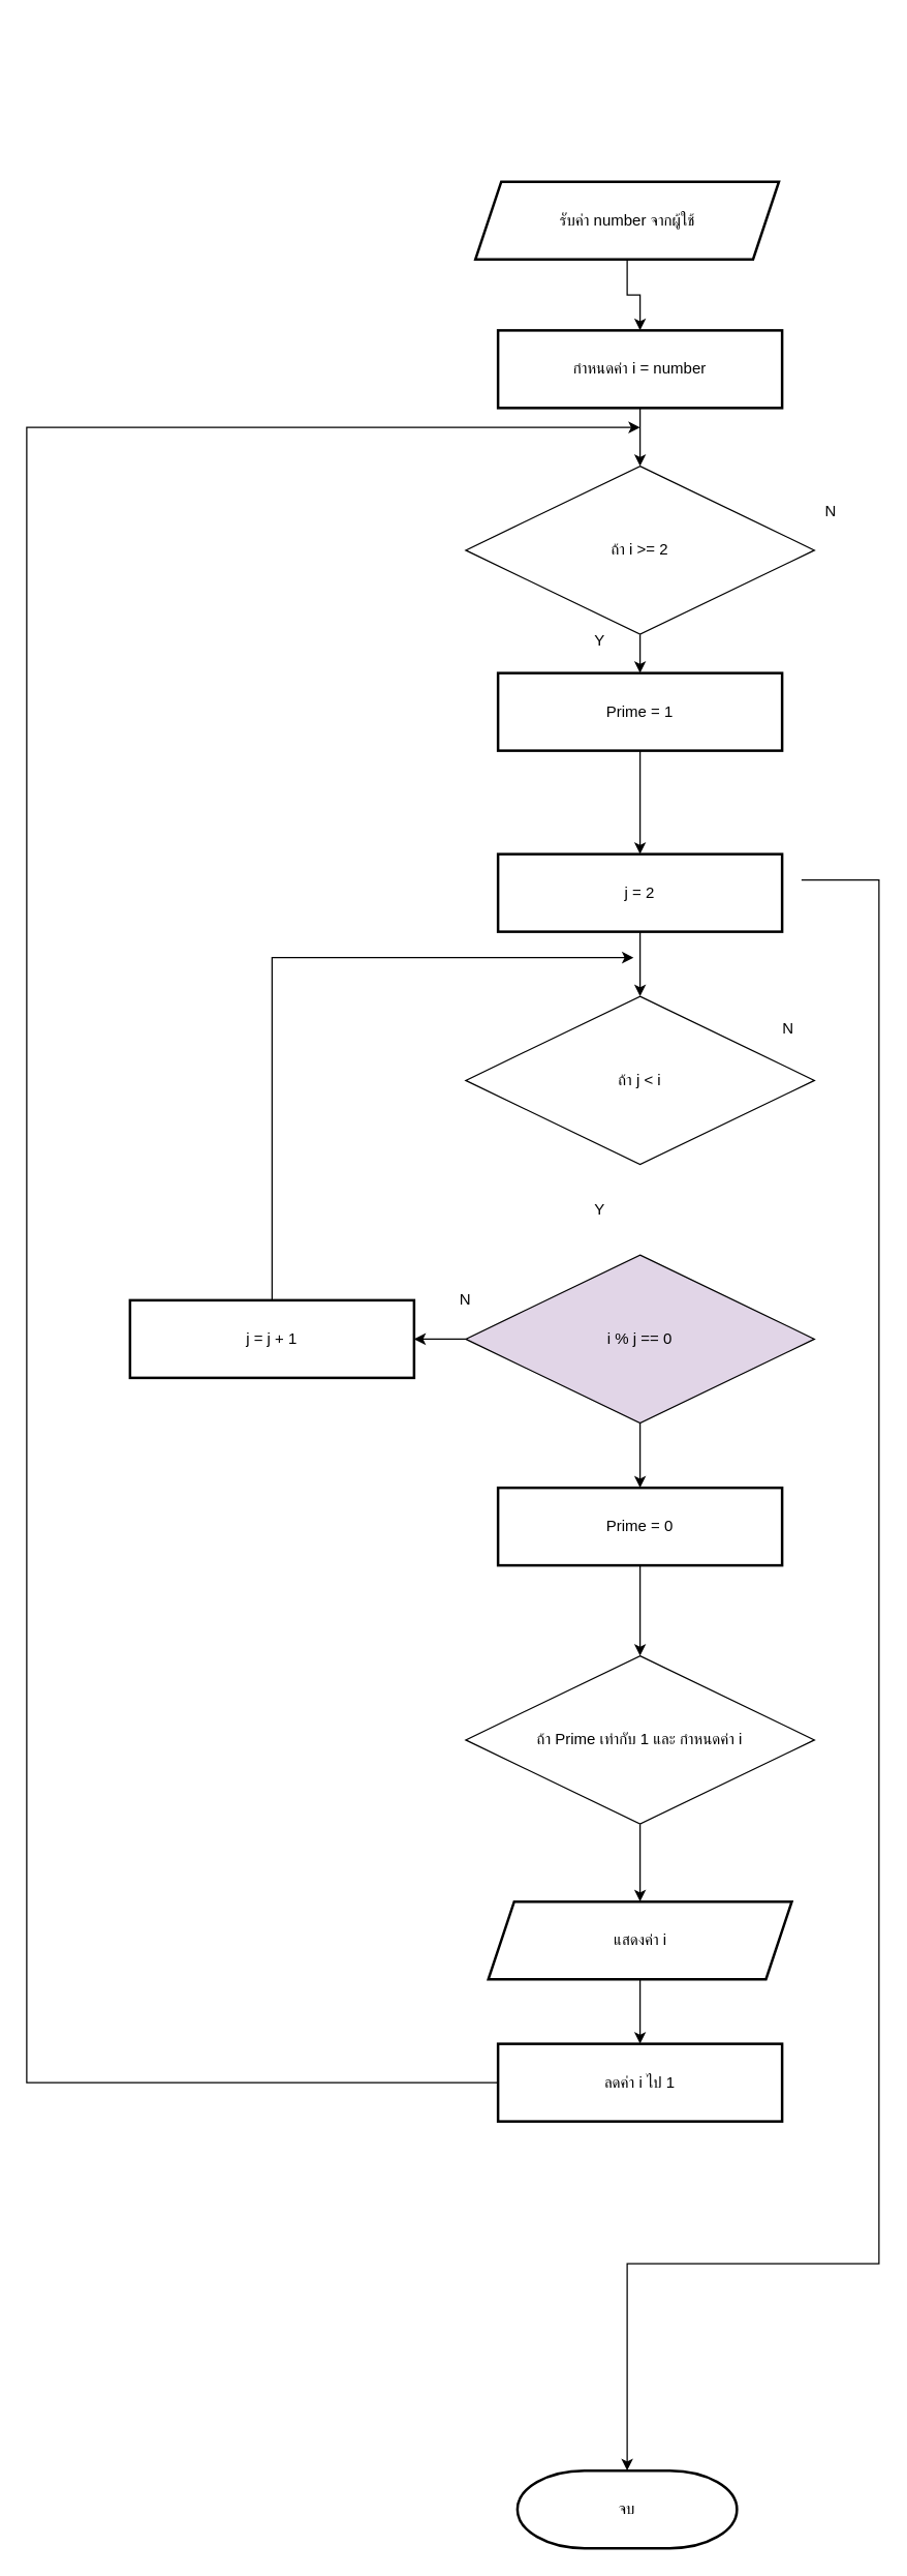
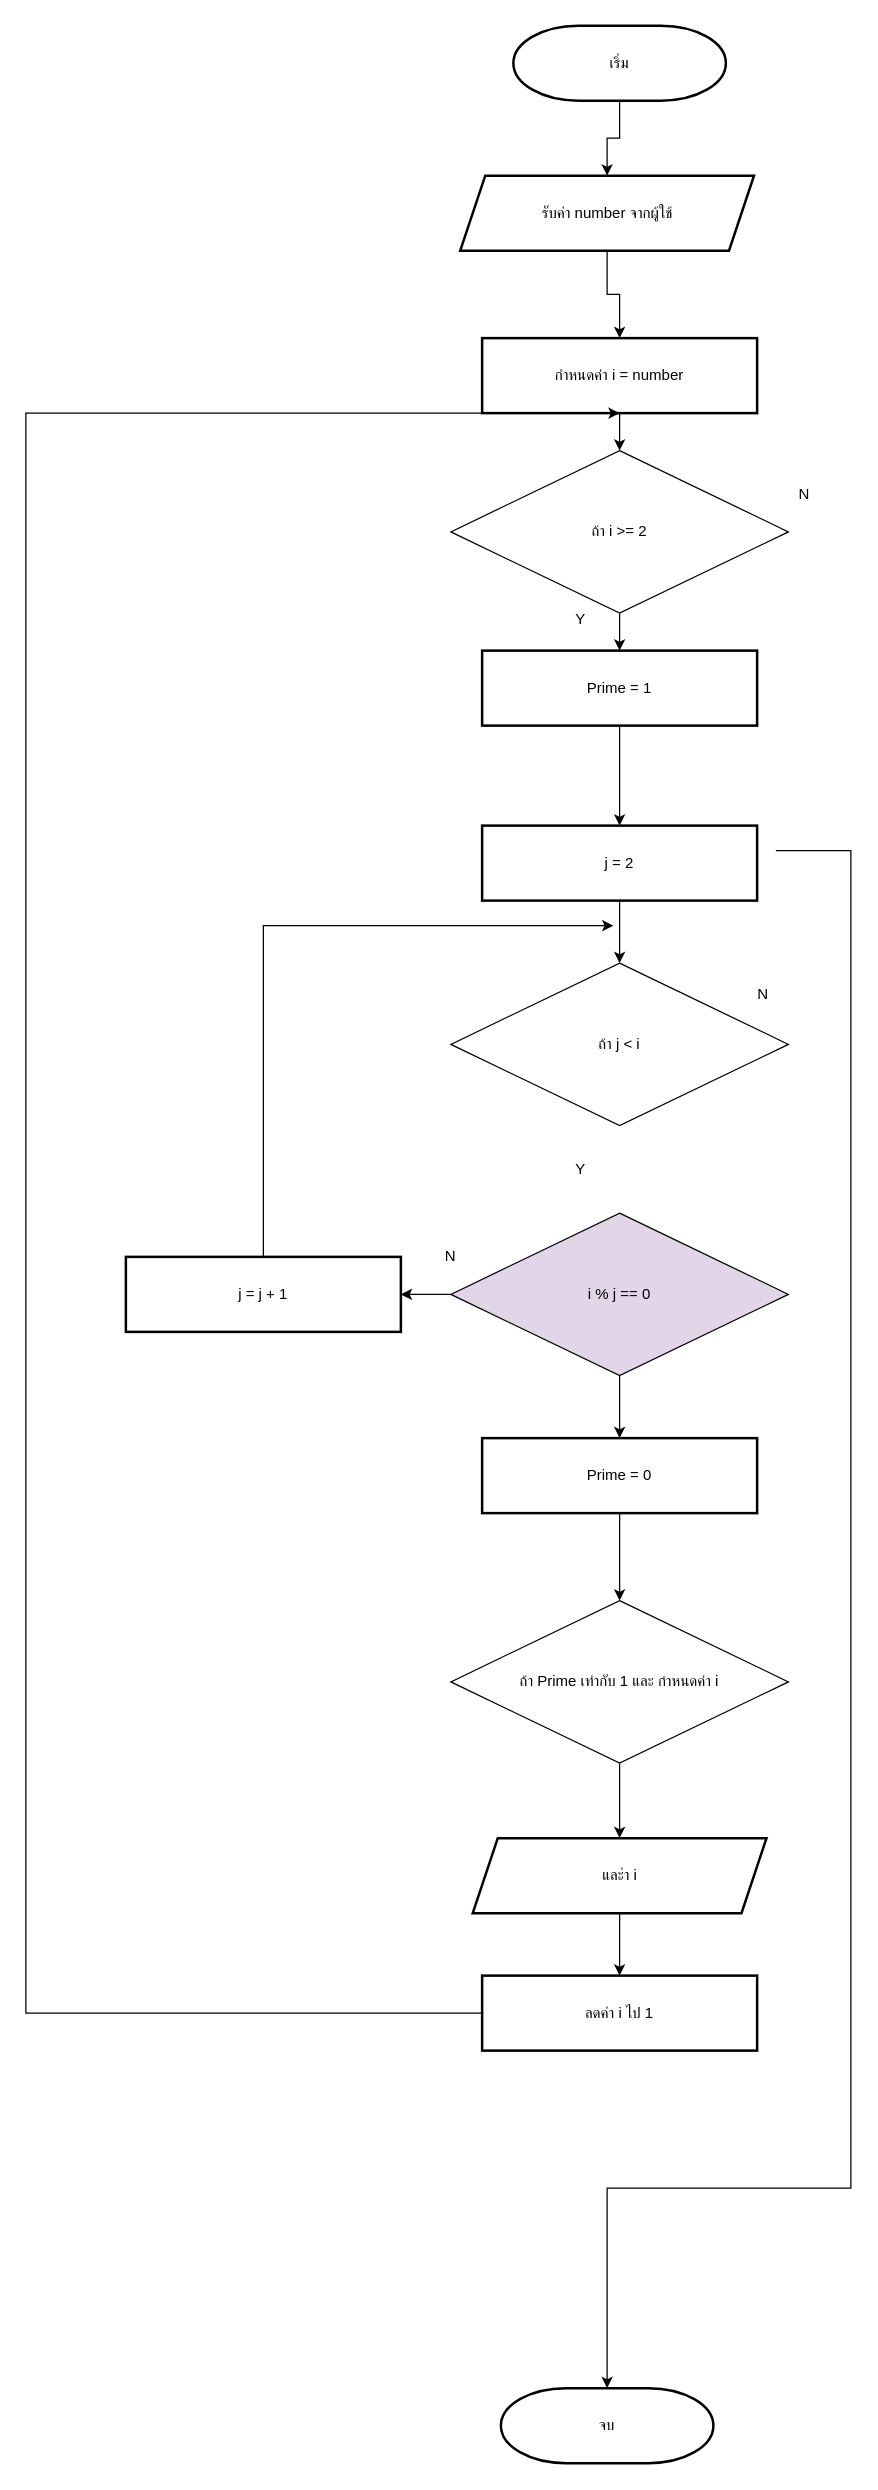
+ <mxCell id="3" value="เริ่ม" style="strokeWidth=2;html=1;shape=mxgraph.flowchart.terminator;whiteSpace=wrap;" vertex="1" parent="1"><mxGeometry x="410" y="20" width="170" height="60" as="geometry" /></mxCell>
+ <mxCell id="2" value="" style="edgeStyle=orthogonalEdgeStyle;rounded=0;orthogonalLoop=1;jettySize=auto;html=1;" edge="1" parent="1" source="3" target="5"><mxGeometry relative="1" as="geometry" /></mxCell>
- <mxCell id="7" value="กำหนดค่า i = number" style="whiteSpace=wrap;html=1;strokeWidth=2;" vertex="1" parent="1"><mxGeometry x="385" y="255" width="220" height="60" as="geometry" /></mxCell>
+ <mxCell id="7" value="กำหนดค่า i = number" style="whiteSpace=wrap;html=1;strokeWidth=2;" vertex="1" parent="1"><mxGeometry x="385" y="270" width="220" height="60" as="geometry" /></mxCell>
- <mxCell id="32" value="แสดงค่า i" style="shape=parallelogram;perimeter=parallelogramPerimeter;whiteSpace=wrap;html=1;fixedSize=1;strokeWidth=2;" vertex="1" parent="1"><mxGeometry x="377.5" y="1470" width="235" height="60" as="geometry" /></mxCell>
+ <mxCell id="32" value="และ่า i" style="shape=parallelogram;perimeter=parallelogramPerimeter;whiteSpace=wrap;html=1;fixedSize=1;strokeWidth=2;" vertex="1" parent="1"><mxGeometry x="377.5" y="1470" width="235" height="60" as="geometry" /></mxCell>
